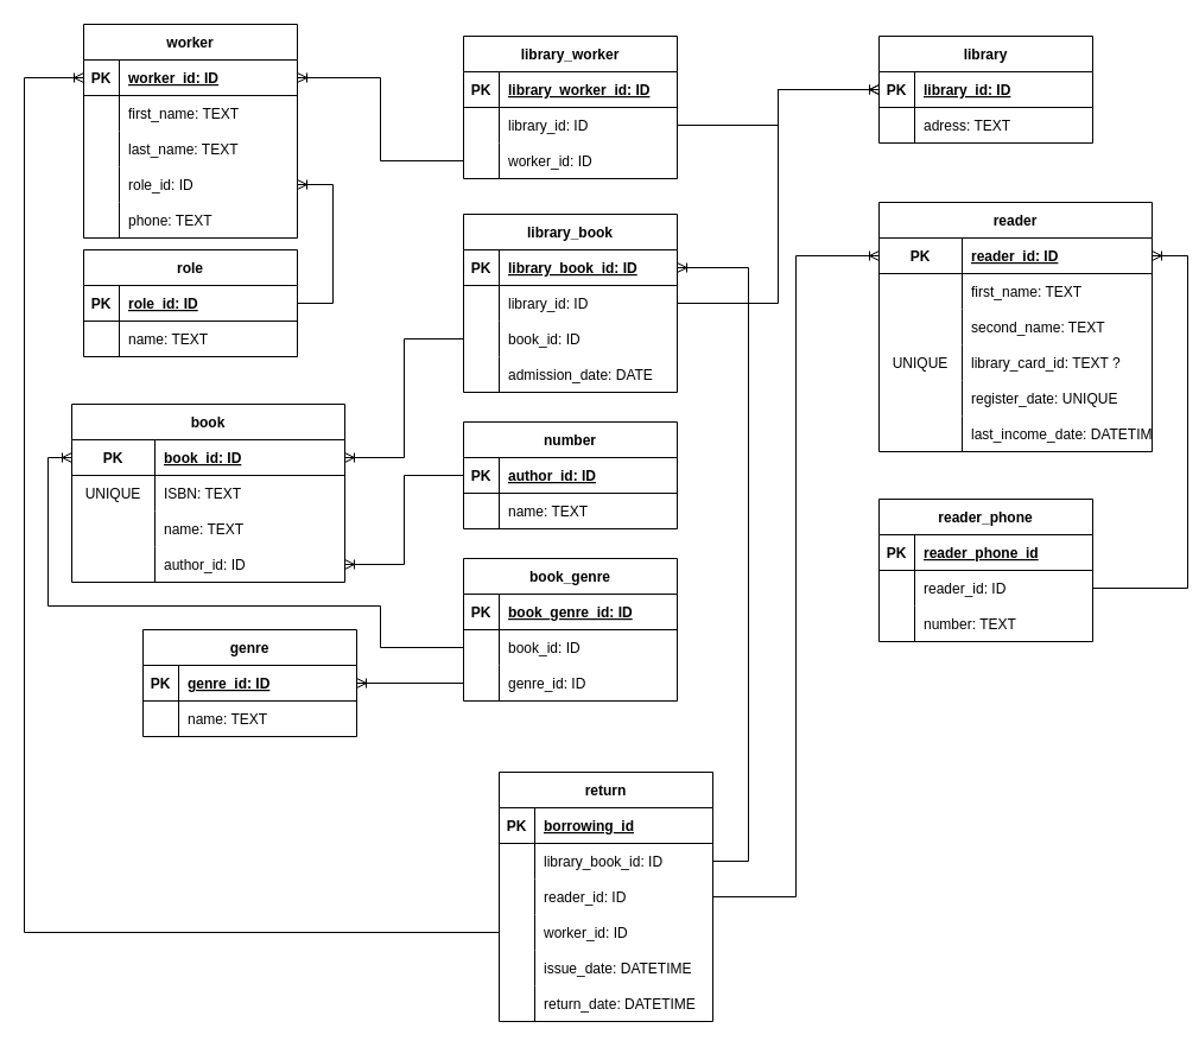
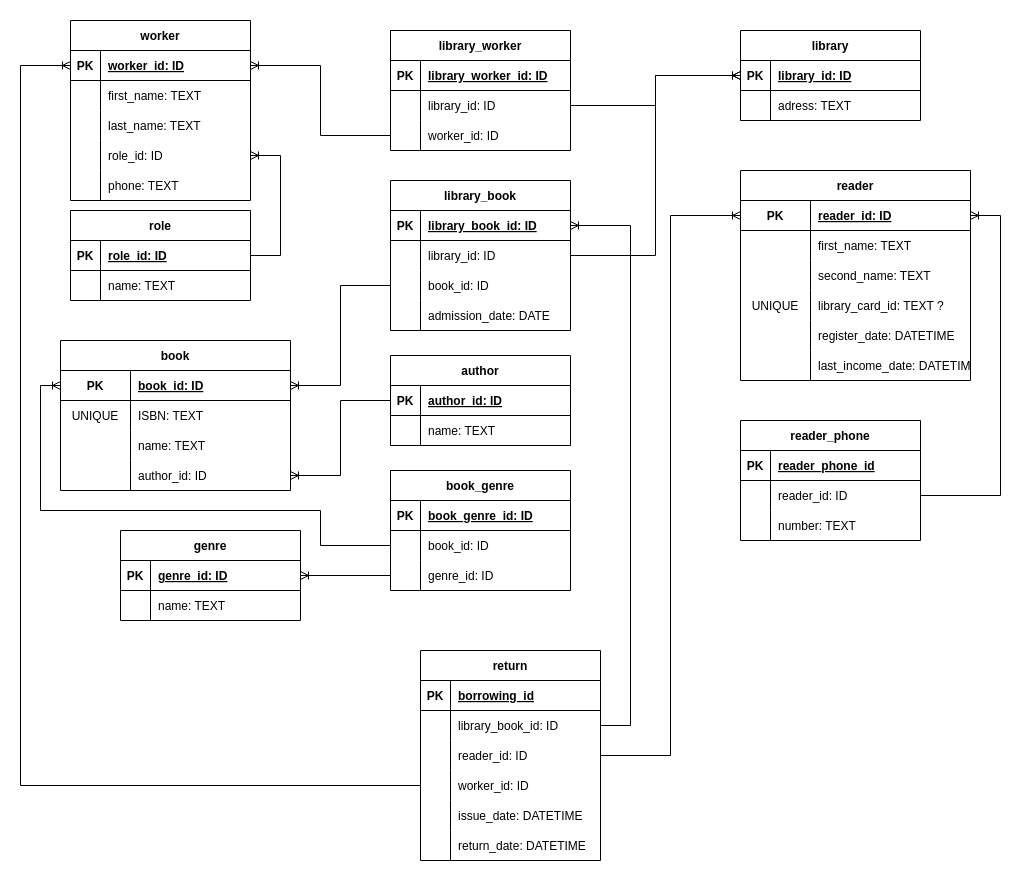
- <mxCell id="117" value="register_date: UNIQUE" style="shape=partialRectangle;connectable=0;fillColor=none;top=0;left=0;bottom=0;right=0;align=left;spacingLeft=6;overflow=hidden;" parent="115" vertex="1"><mxGeometry x="70.0" width="160.0" height="30" as="geometry"><mxRectangle width="160.0" height="30" as="alternateBounds" /></mxGeometry></mxCell>
+ <mxCell id="117" value="register_date: DATETIME" style="shape=partialRectangle;connectable=0;fillColor=none;top=0;left=0;bottom=0;right=0;align=left;spacingLeft=6;overflow=hidden;" parent="115" vertex="1"><mxGeometry x="70.0" width="160.0" height="30" as="geometry"><mxRectangle width="160.0" height="30" as="alternateBounds" /></mxGeometry></mxCell>
- <mxCell id="48" value="number" style="shape=table;startSize=30;container=1;collapsible=1;childLayout=tableLayout;fixedRows=1;rowLines=0;fontStyle=1;align=center;resizeLast=1;" parent="1" vertex="1"><mxGeometry x="390" y="355" width="180" height="90" as="geometry" /></mxCell>
+ <mxCell id="48" value="author" style="shape=table;startSize=30;container=1;collapsible=1;childLayout=tableLayout;fixedRows=1;rowLines=0;fontStyle=1;align=center;resizeLast=1;" parent="1" vertex="1"><mxGeometry x="390" y="355" width="180" height="90" as="geometry" /></mxCell>
